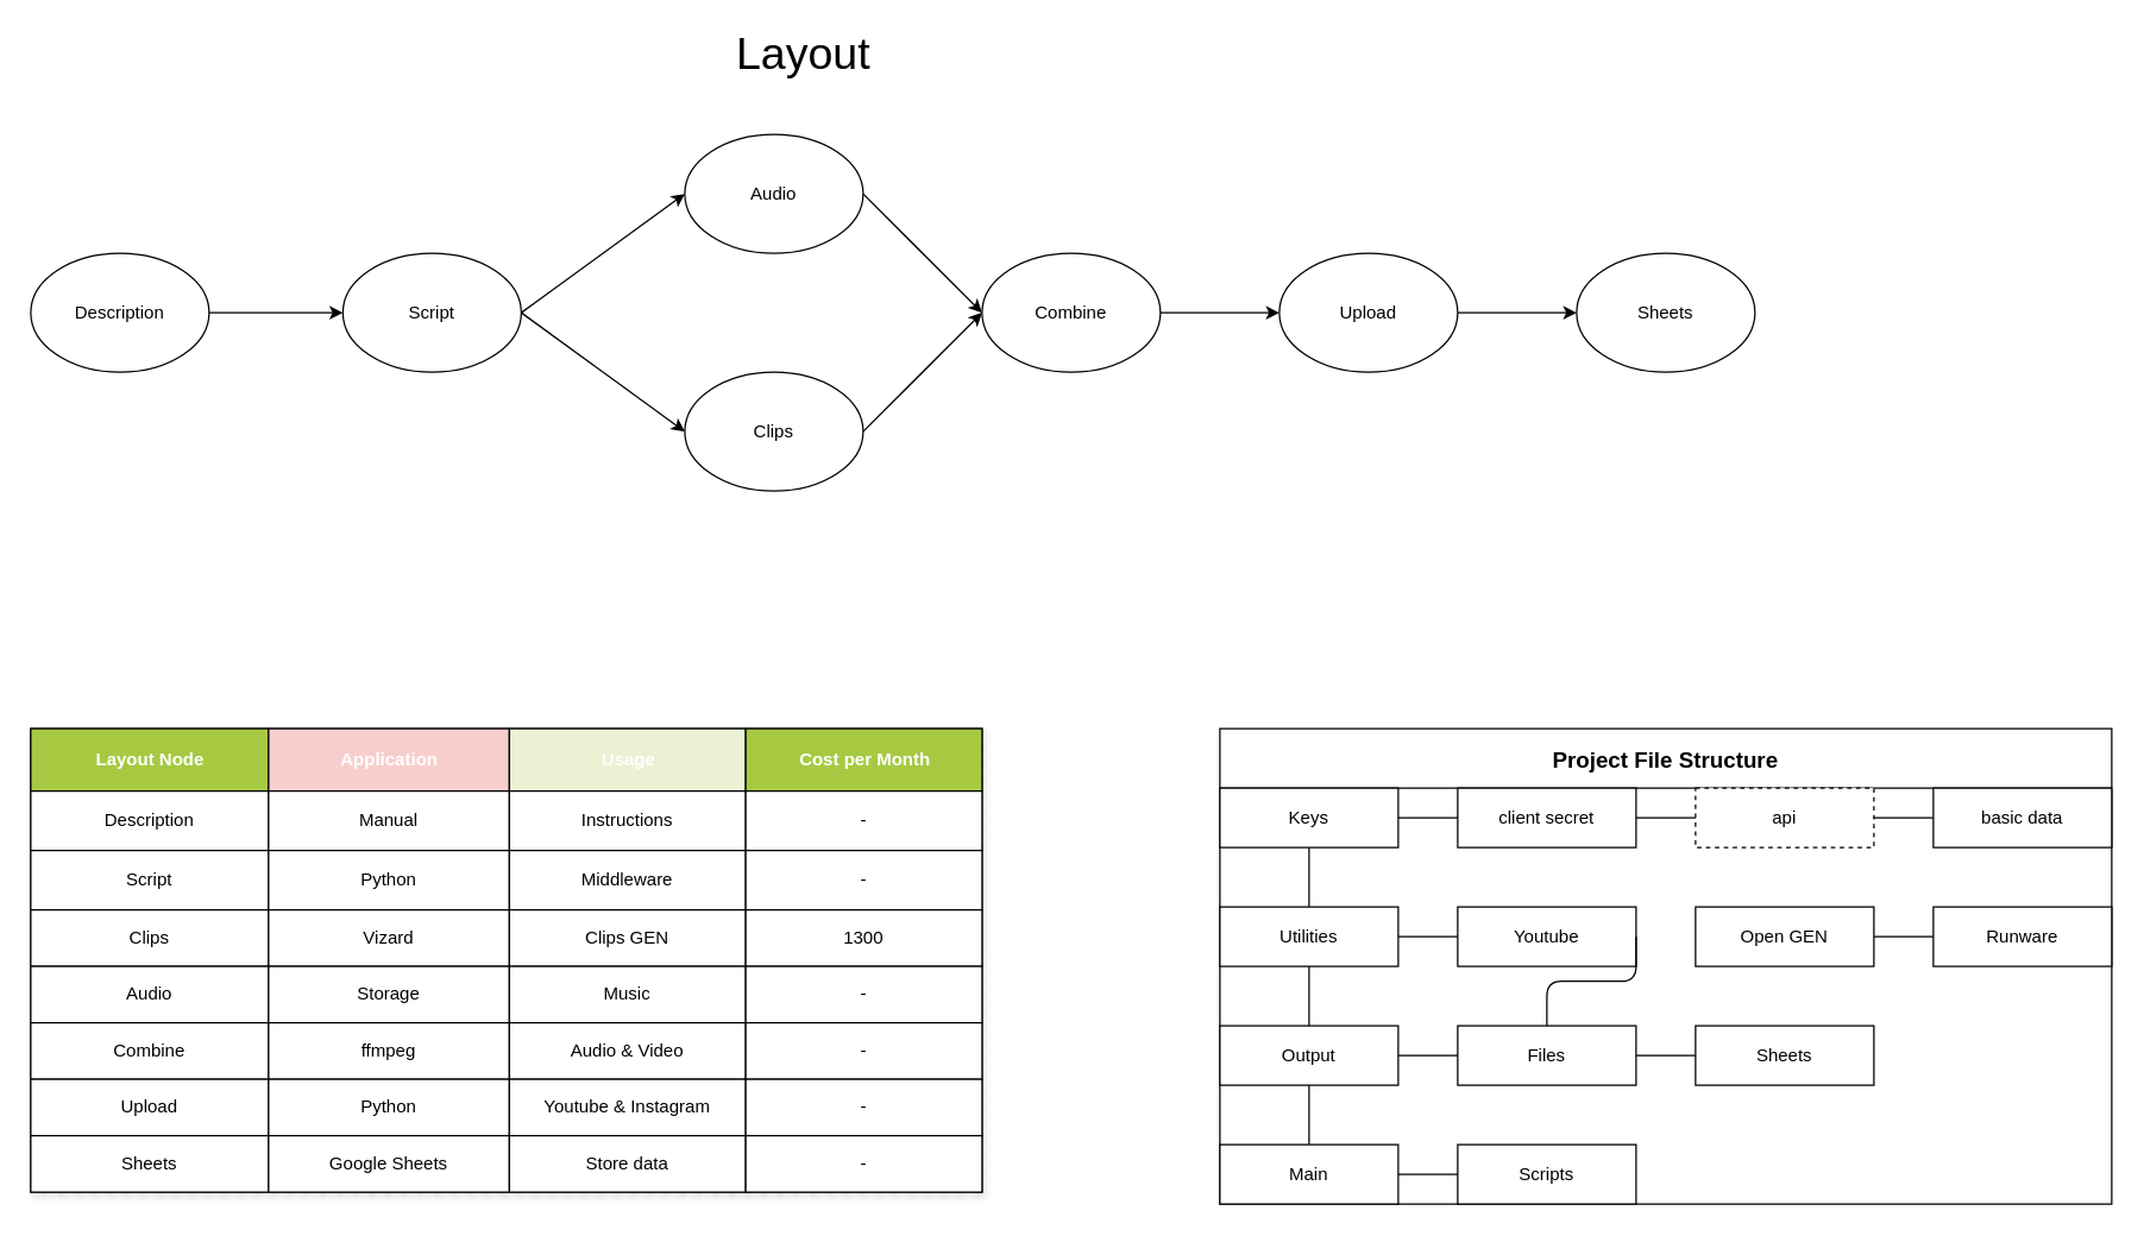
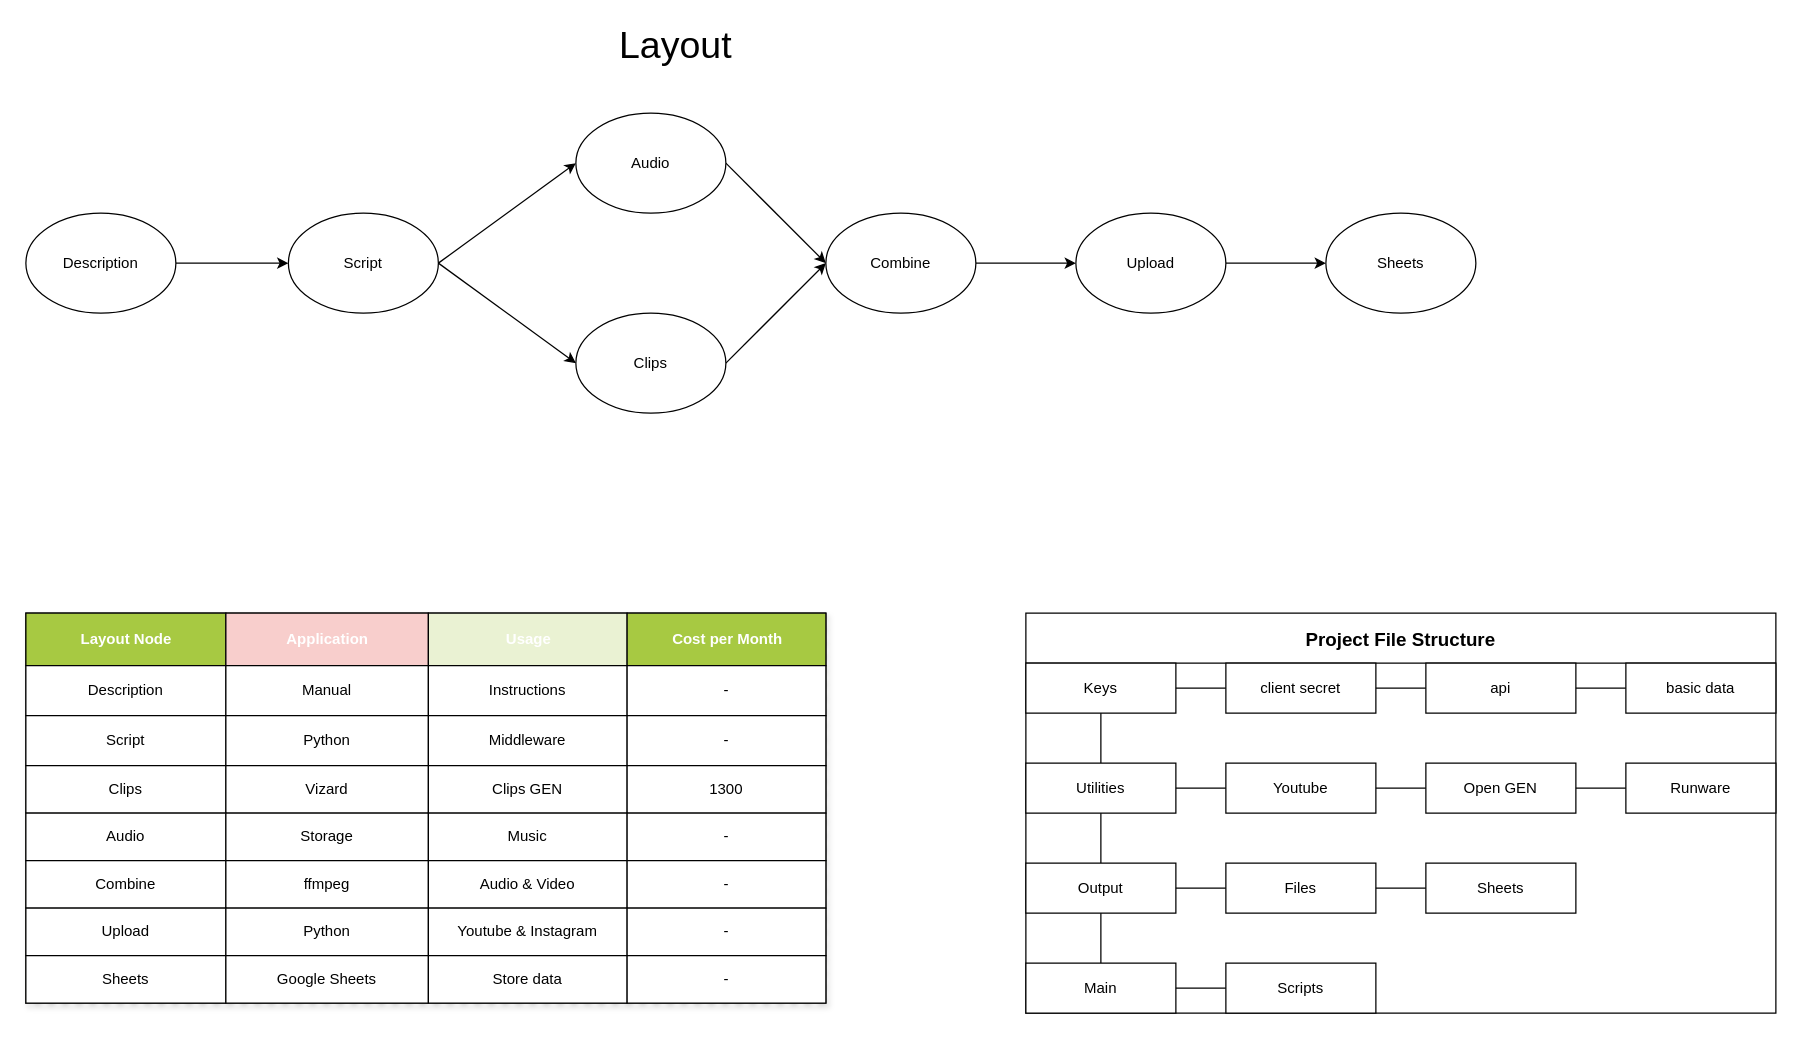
- <mxCell id="13" value="api" style="whiteSpace=wrap;html=1;treeFolding=1;treeMoving=1;newEdgeStyle={&quot;edgeStyle&quot;:&quot;elbowEdgeStyle&quot;,&quot;startArrow&quot;:&quot;none&quot;,&quot;endArrow&quot;:&quot;none&quot;};movable=1;resizable=1;rotatable=1;deletable=1;editable=1;locked=0;connectable=1;dashed=1;" parent="2" vertex="1"><mxGeometry x="320" y="40" width="120" height="40" as="geometry" /></mxCell>
+ <mxCell id="13" value="api" style="whiteSpace=wrap;html=1;treeFolding=1;treeMoving=1;newEdgeStyle={&quot;edgeStyle&quot;:&quot;elbowEdgeStyle&quot;,&quot;startArrow&quot;:&quot;none&quot;,&quot;endArrow&quot;:&quot;none&quot;};movable=1;resizable=1;rotatable=1;deletable=1;editable=1;locked=0;connectable=1;" parent="2" vertex="1"><mxGeometry x="320" y="40" width="120" height="40" as="geometry" /></mxCell>
- <mxCell id="18" value="" style="edgeStyle=elbowEdgeStyle;html=1;elbow=vertical;startArrow=none;endArrow=none;exitX=1;exitY=0.5;exitDx=0;exitDy=0;movable=1;resizable=1;rotatable=1;deletable=1;editable=1;locked=0;connectable=1;" parent="2" source="17" target="23" edge="1"><mxGeometry relative="1" as="geometry"><mxPoint x="360" y="340" as="sourcePoint" /></mxGeometry></mxCell>
+ <mxCell id="18" value="" style="edgeStyle=elbowEdgeStyle;html=1;elbow=vertical;startArrow=none;endArrow=none;exitX=1;exitY=0.5;exitDx=0;exitDy=0;movable=1;resizable=1;rotatable=1;deletable=1;editable=1;locked=0;connectable=1;" parent="2" source="17" target="19" edge="1"><mxGeometry relative="1" as="geometry"><mxPoint x="360" y="340" as="sourcePoint" /></mxGeometry></mxCell>
